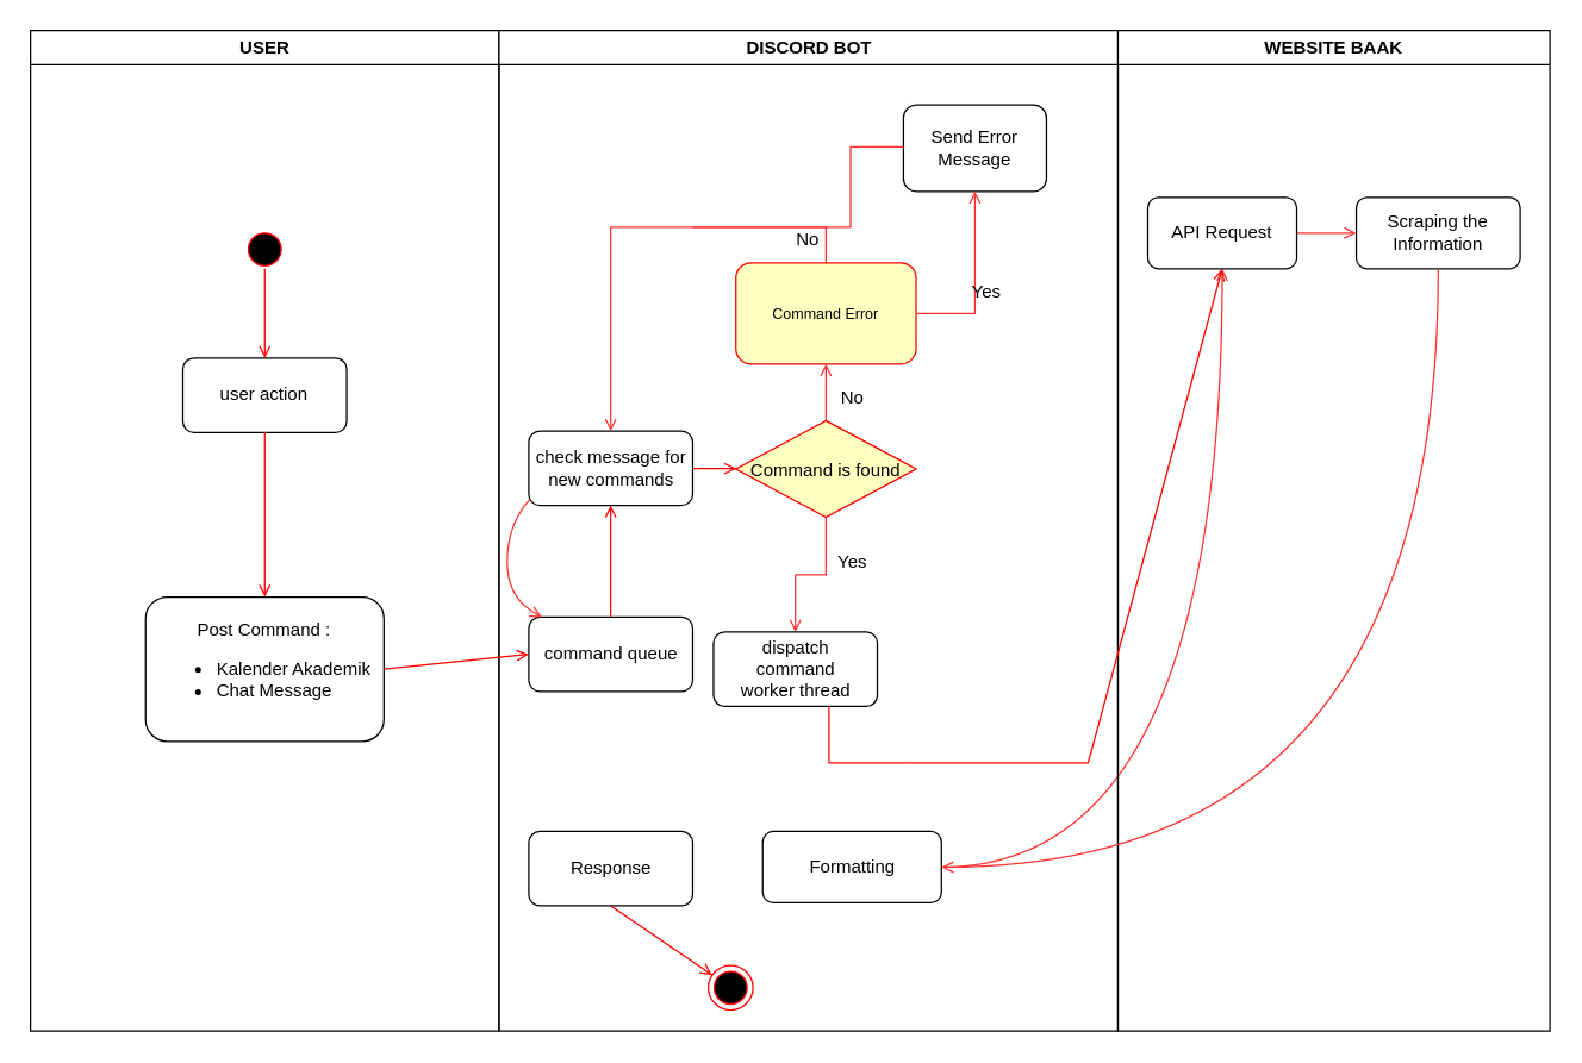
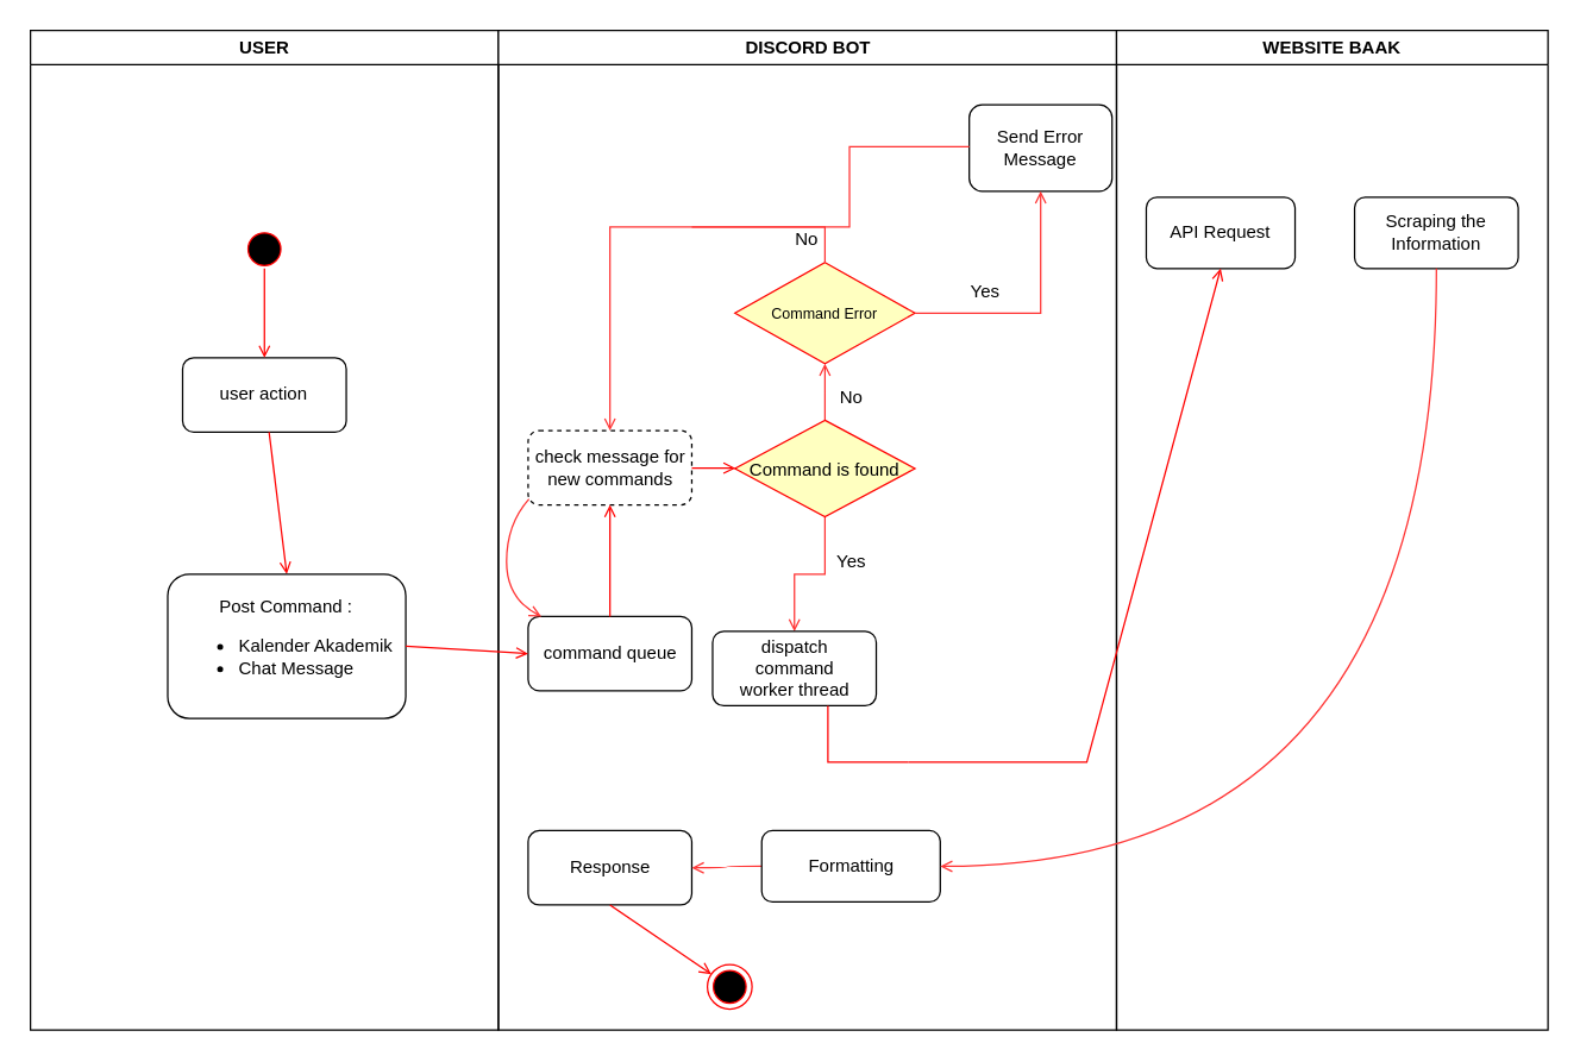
- <mxCell id="23" value="Send Error Message" style="rounded=1;whiteSpace=wrap;html=1;" parent="8" vertex="1"><mxGeometry x="271.5" y="50" width="96" height="58" as="geometry" /></mxCell>
+ <mxCell id="23" value="Send Error Message" style="rounded=1;whiteSpace=wrap;html=1;" parent="8" vertex="1"><mxGeometry x="316.5" y="50" width="96" height="58" as="geometry" /></mxCell>
- <mxCell id="34" value="" style="edgeStyle=orthogonalEdgeStyle;rounded=0;orthogonalLoop=1;jettySize=auto;html=1;fillColor=#f8cecc;strokeColor=#FF3333;endArrow=open;endFill=0;" parent="33" source="35" target="36" edge="1"><mxGeometry relative="1" as="geometry" /></mxCell>
- <mxCell id="25" value="Command Error" style="fillColor=#ffffc0;strokeColor=#ff0000;fontSize=10;rounded=1;" parent="8" vertex="1"><mxGeometry x="159" y="156" width="121" height="68" as="geometry" /></mxCell>
+ <mxCell id="25" value="Command Error" style="rhombus;fillColor=#ffffc0;strokeColor=#ff0000;fontSize=10;" parent="8" vertex="1"><mxGeometry x="159" y="156" width="121" height="68" as="geometry" /></mxCell>
- <mxCell id="9" value="check message for &lt;br&gt;new commands" style="rounded=1;whiteSpace=wrap;html=1;glass=0;shadow=0;sketch=0;" parent="8" vertex="1"><mxGeometry x="20" y="269" width="110" height="50" as="geometry" /></mxCell>
+ <mxCell id="9" value="check message for &lt;br&gt;new commands" style="rounded=1;whiteSpace=wrap;html=1;glass=0;shadow=0;sketch=0;dashed=1;" parent="8" vertex="1"><mxGeometry x="20" y="269" width="110" height="50" as="geometry" /></mxCell>
- <mxCell id="21" value="" style="edgeStyle=orthogonalEdgeStyle;curved=1;rounded=0;orthogonalLoop=1;jettySize=auto;html=1;endArrow=open;endFill=0;strokeColor=#FF3333;" parent="8" source="22" target="35" edge="1"><mxGeometry relative="1" as="geometry" /></mxCell>
+ <mxCell id="21" value="" style="edgeStyle=orthogonalEdgeStyle;curved=1;rounded=0;orthogonalLoop=1;jettySize=auto;html=1;endArrow=open;endFill=0;strokeColor=#FF3333;" parent="8" source="22" target="18" edge="1"><mxGeometry relative="1" as="geometry" /></mxCell>
- <mxCell id="7" value="Post Command :&lt;br&gt;&lt;ul&gt;&lt;li style=&quot;text-align: justify;&quot;&gt;Kalender Akademik&lt;/li&gt;&lt;li style=&quot;text-align: justify;&quot;&gt;Chat Message&lt;/li&gt;&lt;/ul&gt;" style="rounded=1;whiteSpace=wrap;html=1;" parent="2" vertex="1"><mxGeometry x="77.25" y="380.5" width="160" height="97" as="geometry" /></mxCell>
+ <mxCell id="7" value="Post Command :&lt;br&gt;&lt;ul&gt;&lt;li style=&quot;text-align: justify;&quot;&gt;Kalender Akademik&lt;/li&gt;&lt;li style=&quot;text-align: justify;&quot;&gt;Chat Message&lt;/li&gt;&lt;/ul&gt;" style="rounded=1;whiteSpace=wrap;html=1;" parent="2" vertex="1"><mxGeometry x="92.25" y="365.5" width="160" height="97" as="geometry" /></mxCell>
